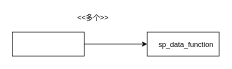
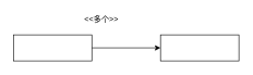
- <mxCell id="5" value="sp_data_function" style="text;align=center;verticalAlign=middle;resizable=0;points=[];" parent="1" vertex="1"><mxGeometry x="260" y="65.5" width="100" height="15" as="geometry" /></mxCell>
